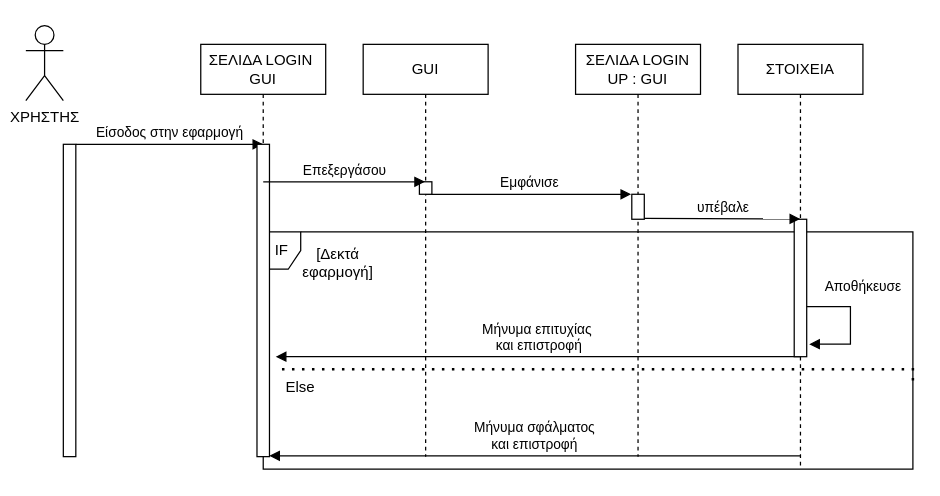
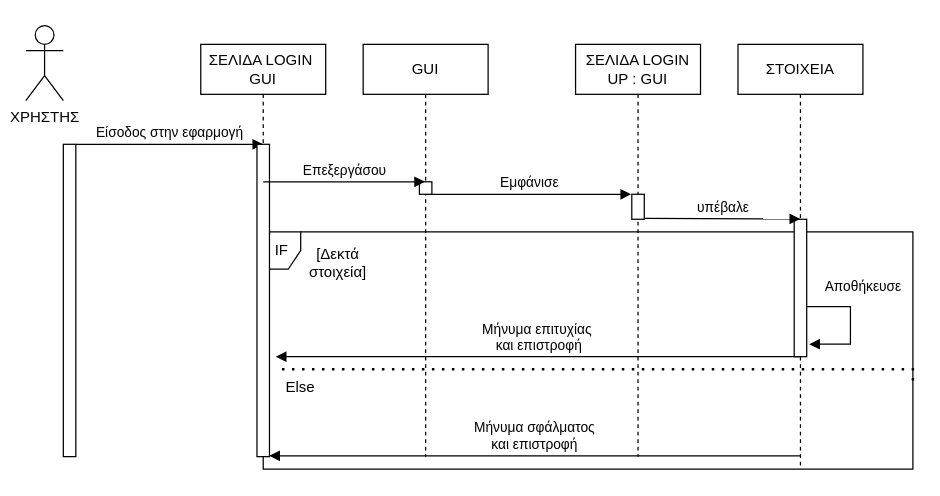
- <mxCell id="6" value="[Δεκτά εφαρμογή]" style="text;html=1;strokeColor=none;fillColor=none;align=center;verticalAlign=middle;whiteSpace=wrap;rounded=0;" parent="1" vertex="1"><mxGeometry x="240" y="195" width="60" height="30" as="geometry" /></mxCell>
+ <mxCell id="6" value="[Δεκτά στοιχεία]" style="text;html=1;strokeColor=none;fillColor=none;align=center;verticalAlign=middle;whiteSpace=wrap;rounded=0;" parent="1" vertex="1"><mxGeometry x="240" y="195" width="60" height="30" as="geometry" /></mxCell>
